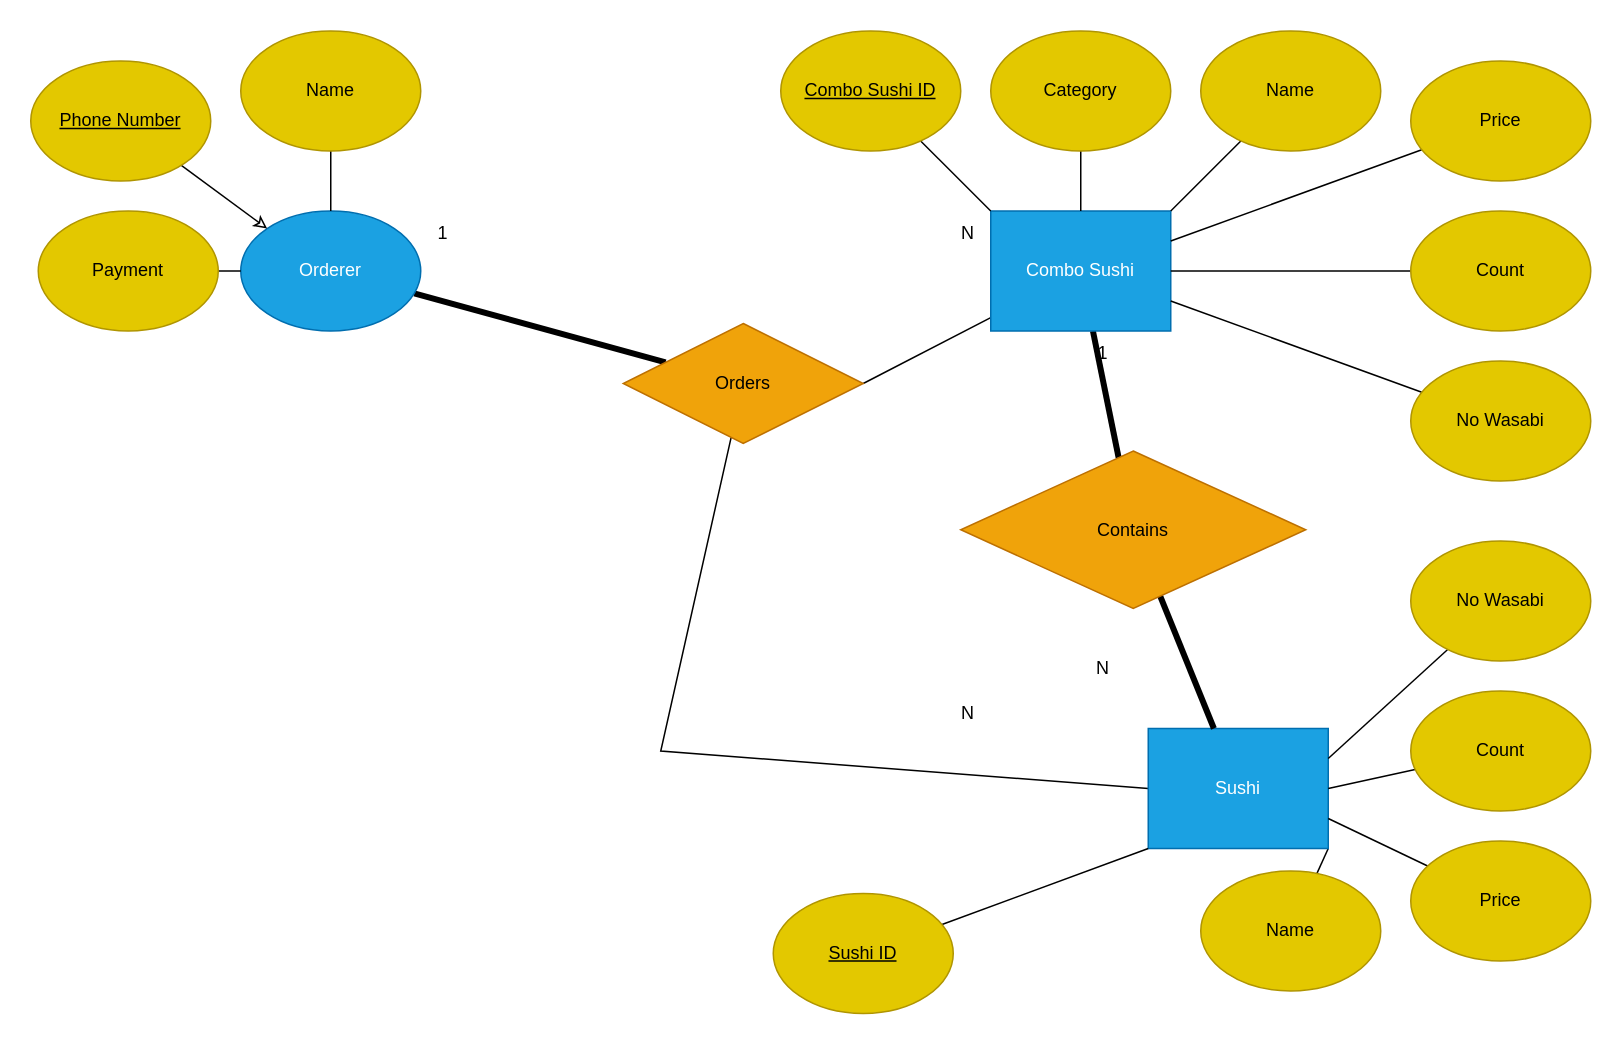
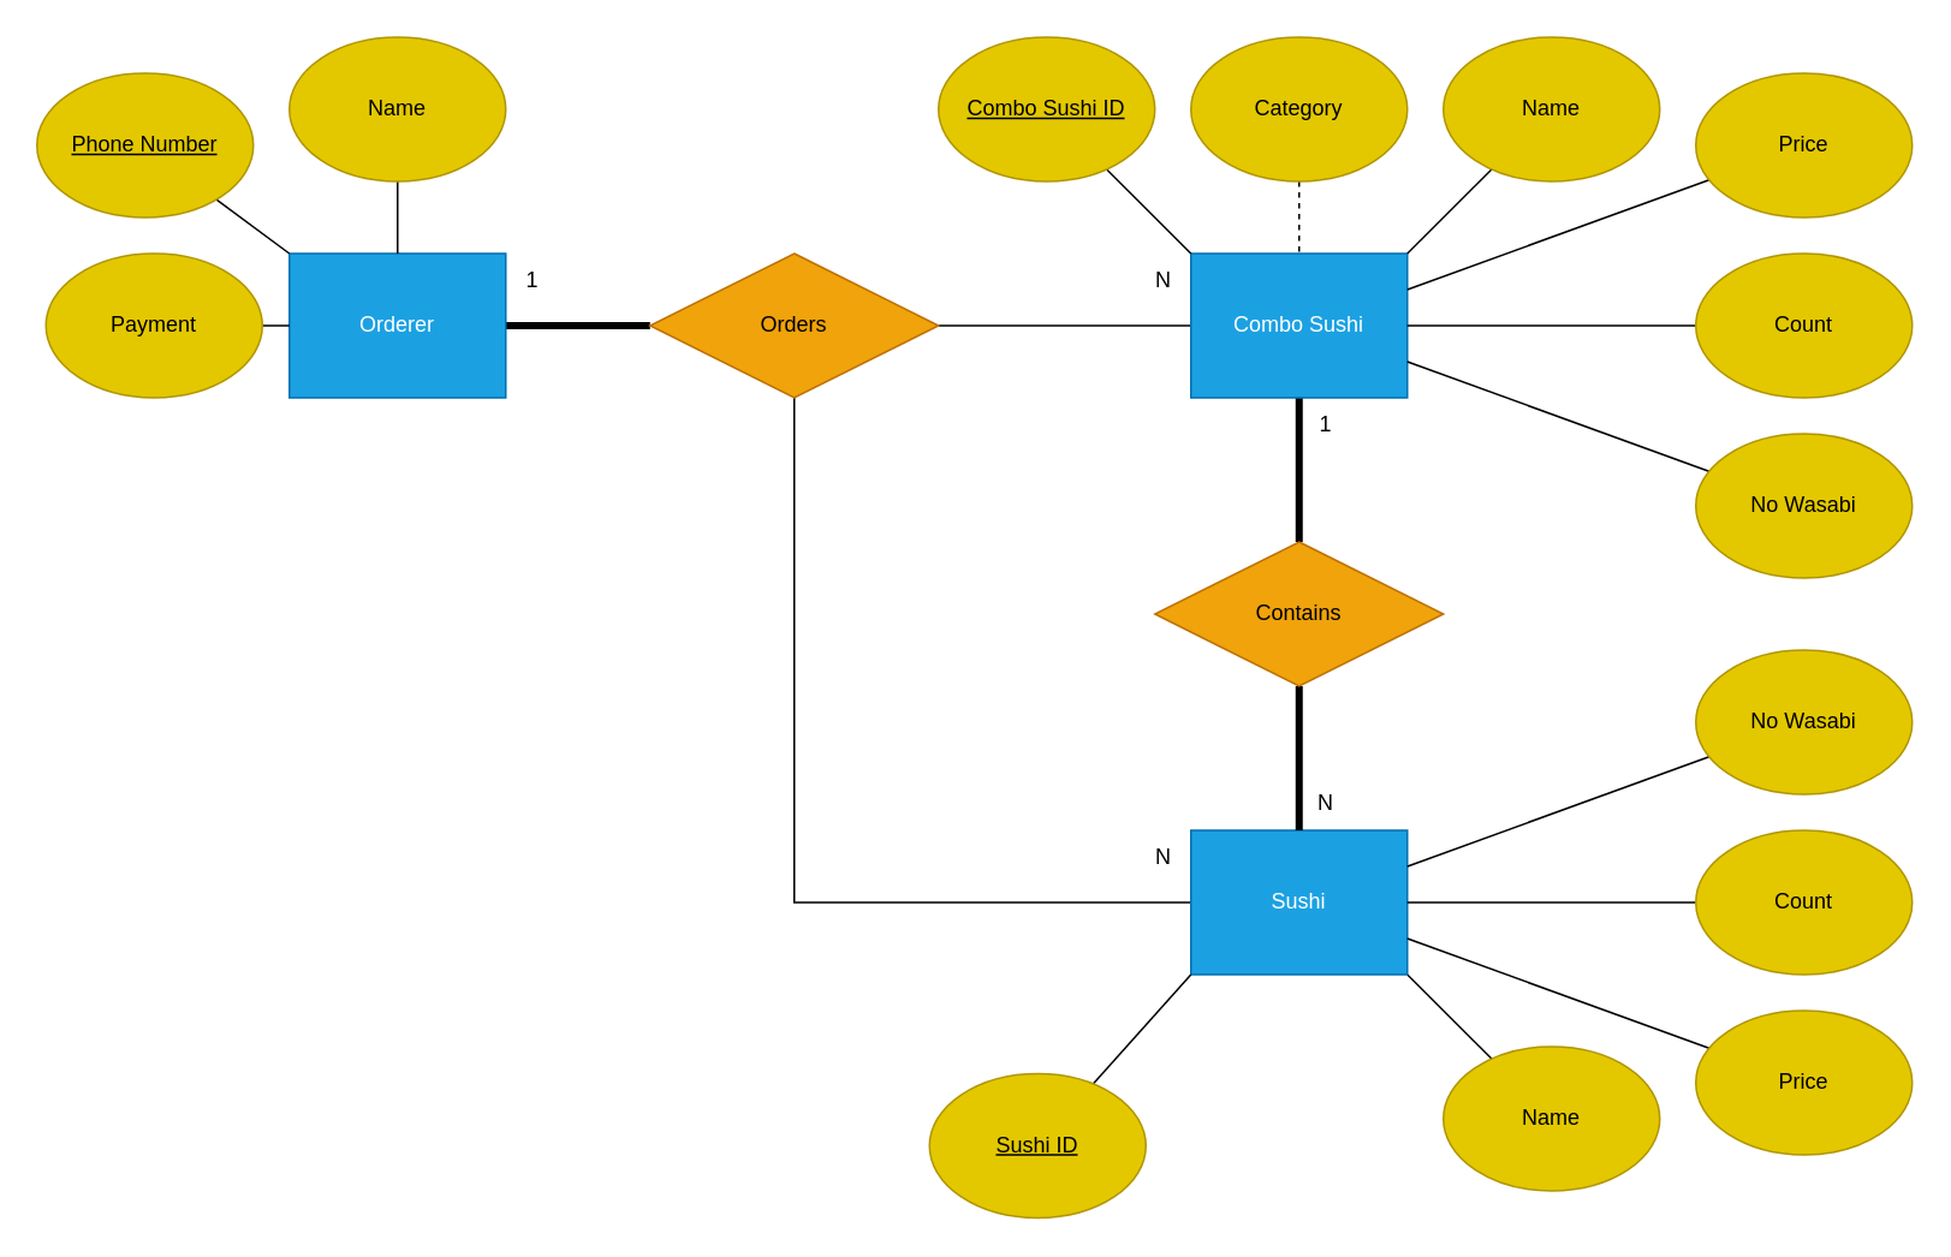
- <mxCell id="26" value="" style="edgeStyle=none;rounded=0;jumpStyle=line;jumpSize=16;html=1;endArrow=none;endFill=0;strokeWidth=1;" parent="1" source="27" target="14" edge="1"><mxGeometry relative="1" as="geometry" /></mxCell>
+ <mxCell id="26" value="" style="edgeStyle=none;rounded=0;jumpStyle=line;jumpSize=16;html=1;endArrow=none;endFill=0;strokeWidth=1;dashed=1;" parent="1" source="27" target="14" edge="1"><mxGeometry relative="1" as="geometry" /></mxCell>
- <mxCell id="9" value="" style="edgeStyle=none;html=1;endArrow=classic;endFill=0;entryX=0;entryY=0;entryDx=0;entryDy=0;" parent="1" source="10" target="3" edge="1"><mxGeometry relative="1" as="geometry" /></mxCell>
+ <mxCell id="9" value="" style="edgeStyle=none;html=1;endArrow=none;endFill=0;entryX=0;entryY=0;entryDx=0;entryDy=0;" parent="1" source="10" target="3" edge="1"><mxGeometry relative="1" as="geometry" /></mxCell>
- <mxCell id="3" value="Orderer" style="ellipse;whiteSpace=wrap;html=1;fillColor=#1ba1e2;fontColor=#ffffff;strokeColor=#006EAF;" parent="1" vertex="1"><mxGeometry x="160" y="140" width="120" height="80" as="geometry" /></mxCell>
+ <mxCell id="3" value="Orderer" style="rounded=0;whiteSpace=wrap;html=1;fillColor=#1ba1e2;fontColor=#ffffff;strokeColor=#006EAF;" parent="1" vertex="1"><mxGeometry x="160" y="140" width="120" height="80" as="geometry" /></mxCell>
- <mxCell id="6" value="Orders" style="rhombus;whiteSpace=wrap;html=1;fillColor=#f0a30a;fontColor=#000000;strokeColor=#BD7000;" parent="1" vertex="1"><mxGeometry x="415" y="215" width="160" height="80" as="geometry" /></mxCell>
+ <mxCell id="6" value="Orders" style="rhombus;whiteSpace=wrap;html=1;fillColor=#f0a30a;fontColor=#000000;strokeColor=#BD7000;" parent="1" vertex="1"><mxGeometry x="360" y="140" width="160" height="80" as="geometry" /></mxCell>
- <mxCell id="20" value="Contains" style="rhombus;whiteSpace=wrap;html=1;fillColor=#f0a30a;fontColor=#000000;strokeColor=#BD7000;" parent="1" vertex="1"><mxGeometry x="640" y="300" width="230" height="105" as="geometry" /></mxCell>
+ <mxCell id="20" value="Contains" style="rhombus;whiteSpace=wrap;html=1;fillColor=#f0a30a;fontColor=#000000;strokeColor=#BD7000;" parent="1" vertex="1"><mxGeometry x="640" y="300" width="160" height="80" as="geometry" /></mxCell>
- <mxCell id="18" value="Sushi" style="rounded=0;whiteSpace=wrap;html=1;fillColor=#1ba1e2;fontColor=#ffffff;strokeColor=#006EAF;" parent="1" vertex="1"><mxGeometry x="765" y="485" width="120" height="80" as="geometry" /></mxCell>
+ <mxCell id="18" value="Sushi" style="rounded=0;whiteSpace=wrap;html=1;fillColor=#1ba1e2;fontColor=#ffffff;strokeColor=#006EAF;" parent="1" vertex="1"><mxGeometry x="660" y="460" width="120" height="80" as="geometry" /></mxCell>
